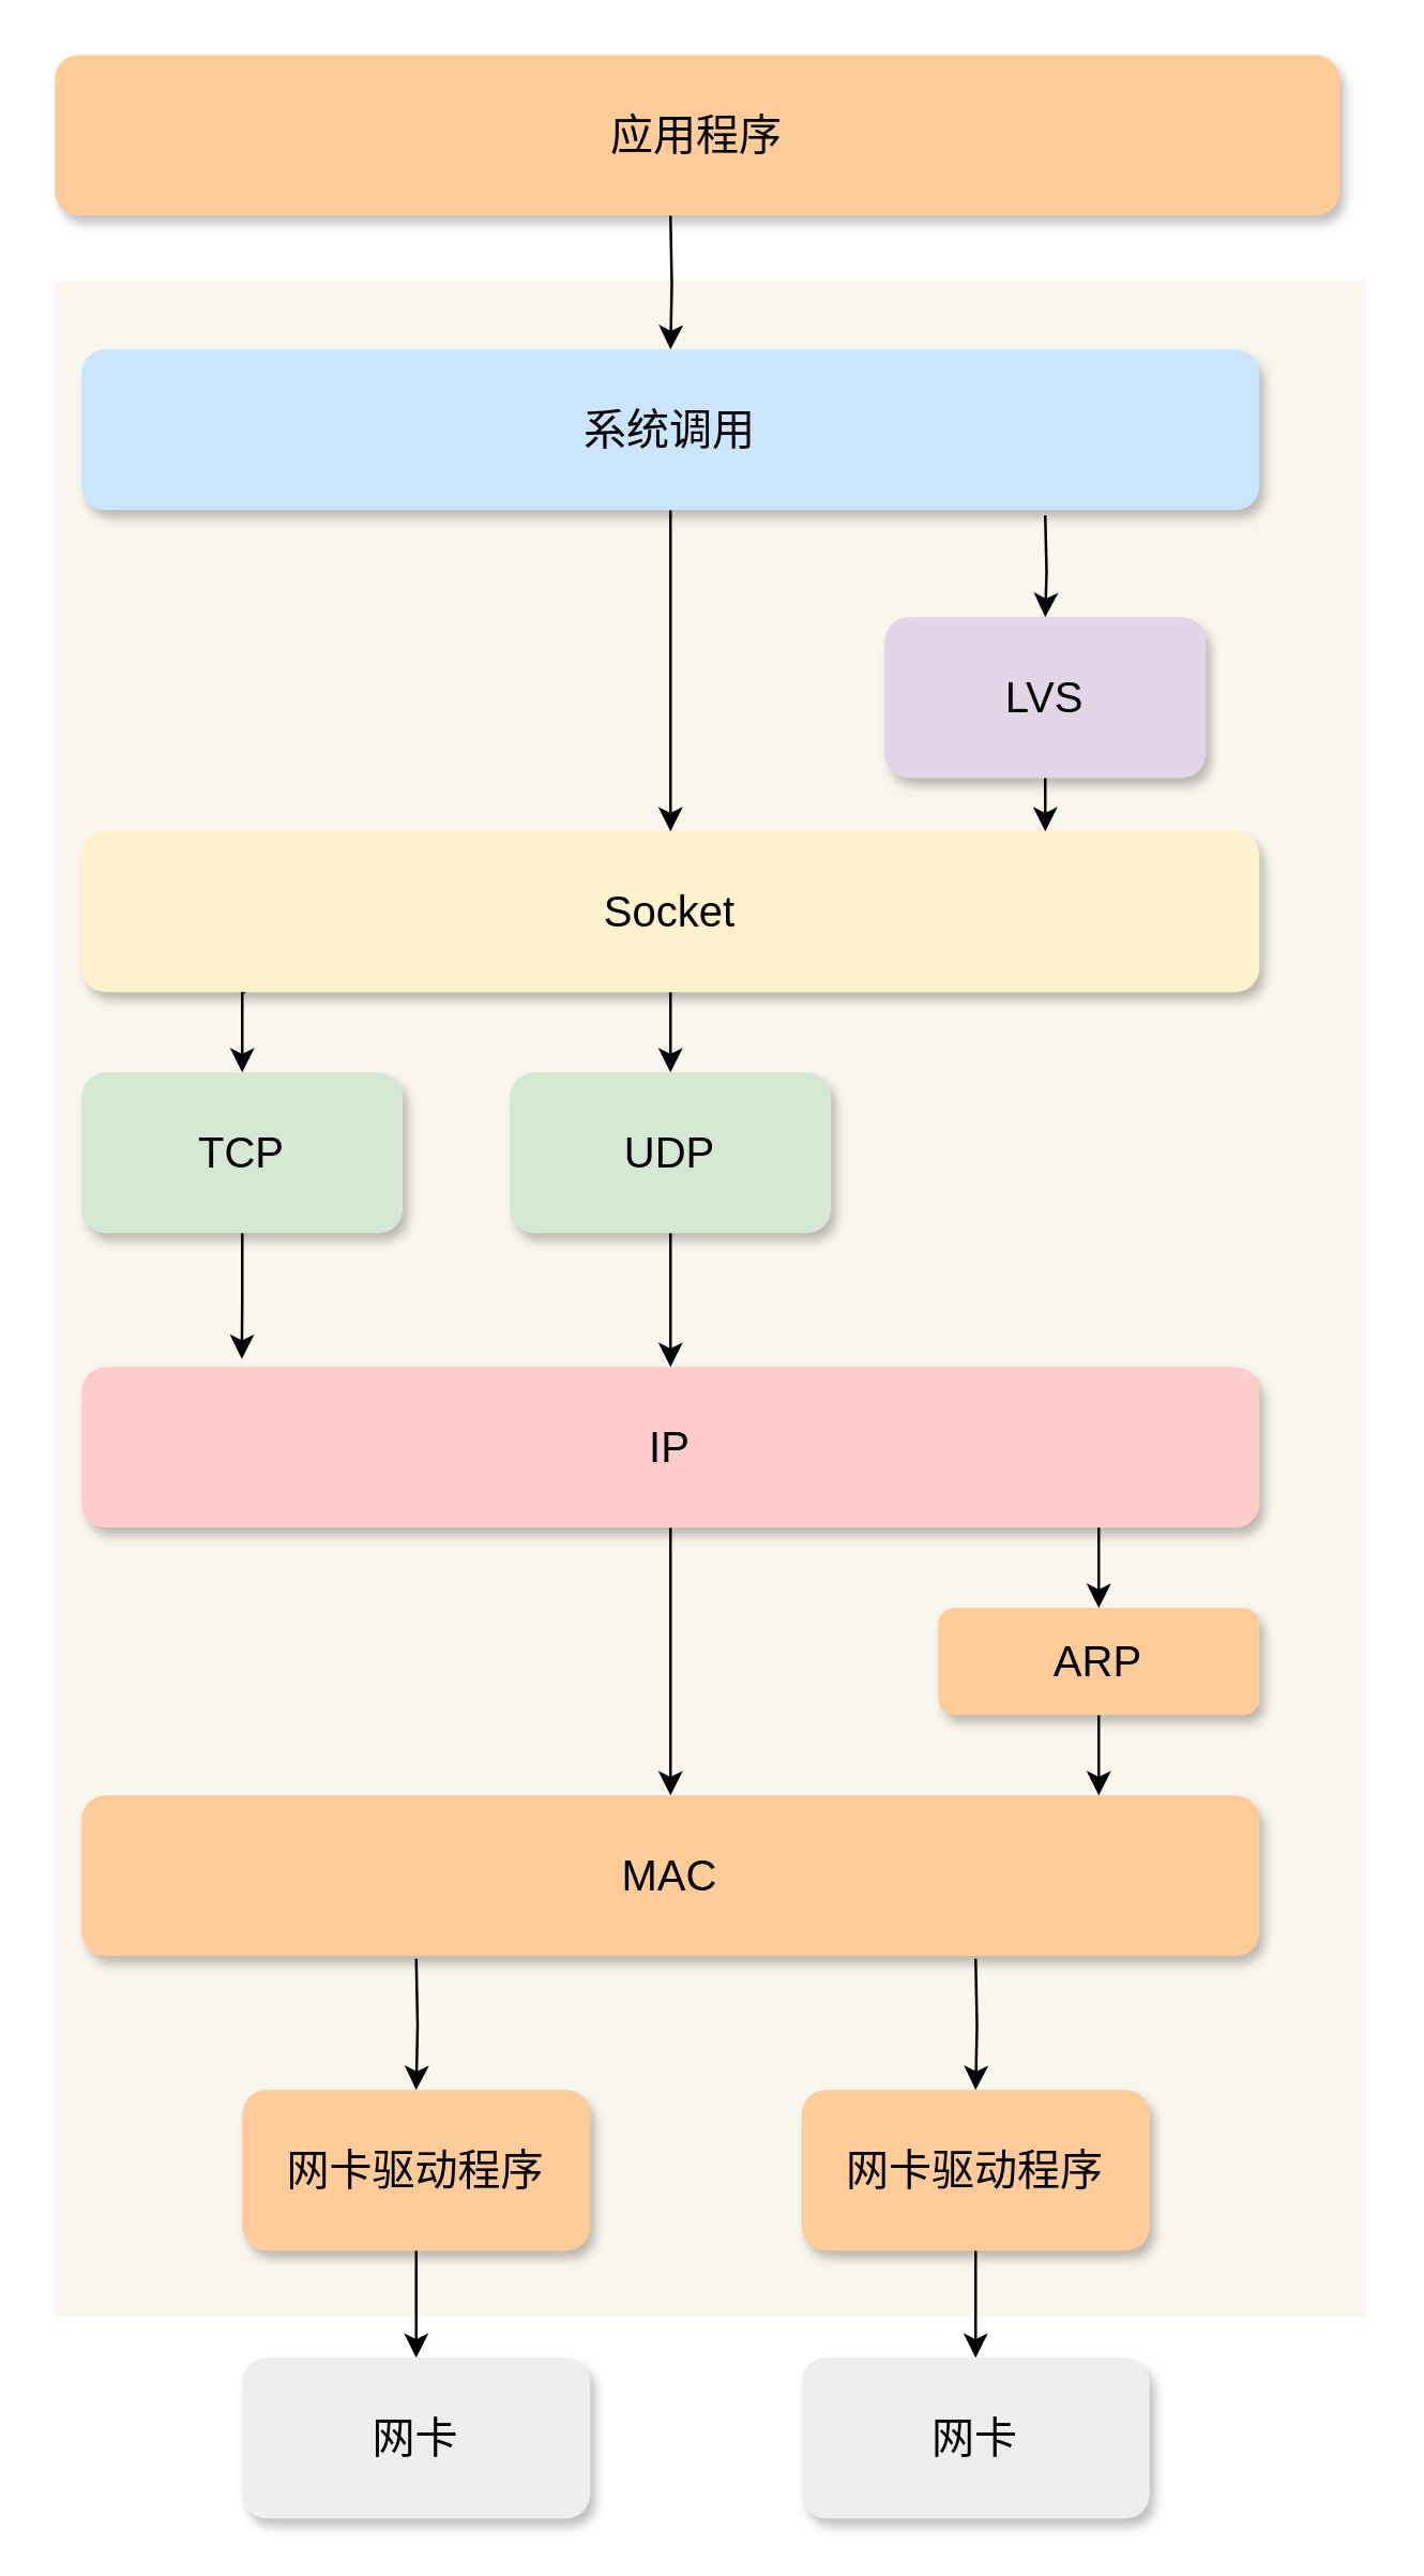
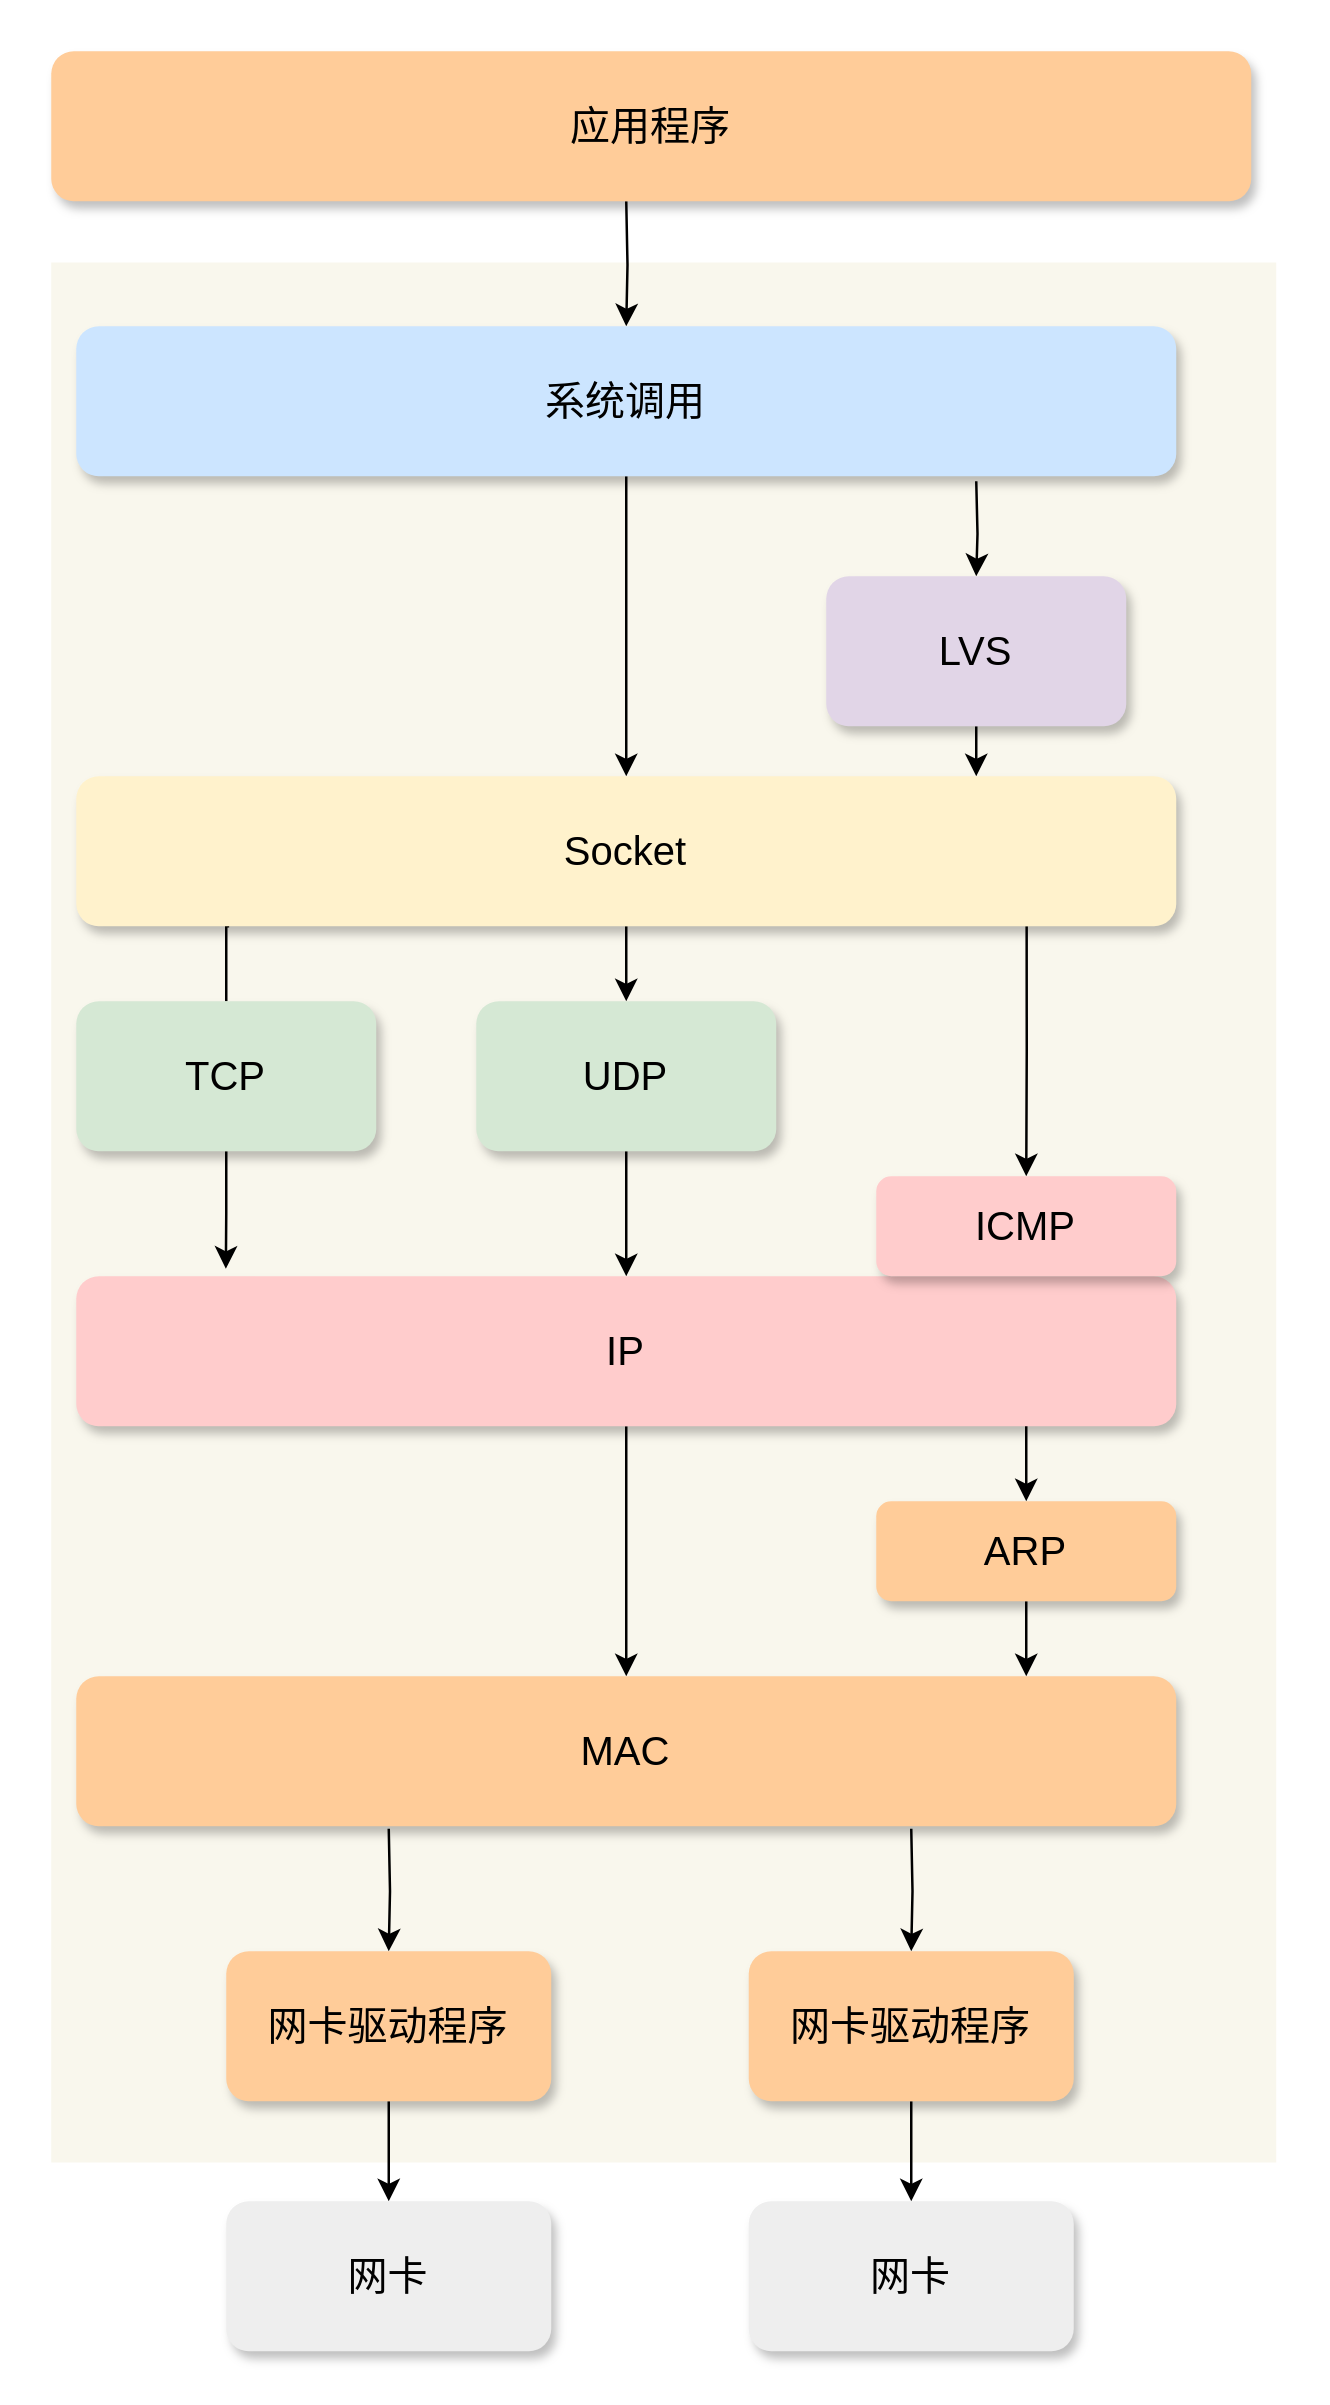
- <mxCell id="10" style="edgeStyle=orthogonalEdgeStyle;rounded=0;orthogonalLoop=1;jettySize=auto;html=1;entryX=0.5;entryY=0;entryDx=0;entryDy=0;fontSize=16;exitX=0.139;exitY=1;exitDx=0;exitDy=0;exitPerimeter=0;" edge="1" parent="1" source="13" target="15"><mxGeometry relative="1" as="geometry" /></mxCell>
+ <mxCell id="10" style="edgeStyle=orthogonalEdgeStyle;rounded=0;orthogonalLoop=1;jettySize=auto;html=1;entryX=0.5;entryY=0;entryDx=0;entryDy=0;fontSize=16;exitX=0.139;exitY=1;exitDx=0;exitDy=0;exitPerimeter=0;endArrow=none;" edge="1" parent="1" source="13" target="15"><mxGeometry relative="1" as="geometry" /></mxCell>
+ <mxCell id="12" style="edgeStyle=orthogonalEdgeStyle;rounded=0;orthogonalLoop=1;jettySize=auto;html=1;entryX=0.5;entryY=0;entryDx=0;entryDy=0;shadow=0;fontSize=18;exitX=0.864;exitY=1;exitDx=0;exitDy=0;exitPerimeter=0;" edge="1" parent="1" source="13" target="21"><mxGeometry relative="1" as="geometry" /></mxCell>
+ <mxCell id="21" value="ICMP" style="rounded=1;whiteSpace=wrap;html=1;fontSize=16;fillColor=#ffcccc;shadow=1;strokeColor=none;" vertex="1" parent="1"><mxGeometry x="350" y="470" width="120" height="40" as="geometry" /></mxCell>
